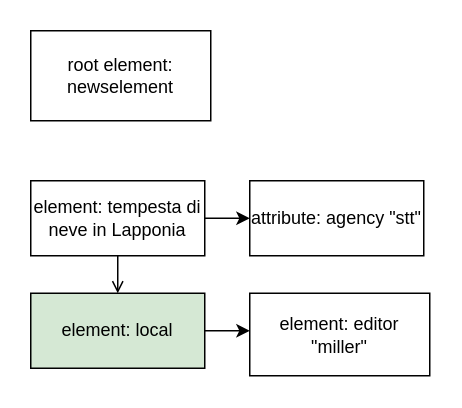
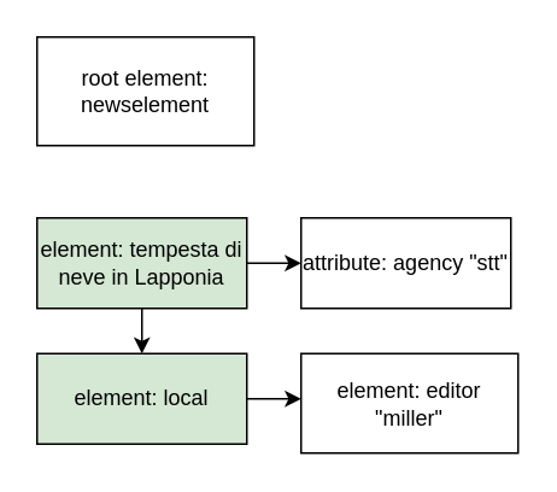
- <mxCell id="5" value="element: tempesta di neve in Lapponia" style="rounded=0;whiteSpace=wrap;html=1;" vertex="1" parent="1"><mxGeometry x="20" y="120" width="116" height="50" as="geometry" /></mxCell>
+ <mxCell id="5" value="element: tempesta di neve in Lapponia" style="rounded=0;whiteSpace=wrap;html=1;fillColor=#d5e8d4;" vertex="1" parent="1"><mxGeometry x="20" y="120" width="116" height="50" as="geometry" /></mxCell>
- <mxCell id="4" style="edgeStyle=orthogonalEdgeStyle;rounded=0;orthogonalLoop=1;jettySize=auto;html=1;endArrow=open;" edge="1" parent="1" source="5" target="8"><mxGeometry relative="1" as="geometry" /></mxCell>
+ <mxCell id="4" style="edgeStyle=orthogonalEdgeStyle;rounded=0;orthogonalLoop=1;jettySize=auto;html=1;" edge="1" parent="1" source="5" target="8"><mxGeometry relative="1" as="geometry" /></mxCell>
